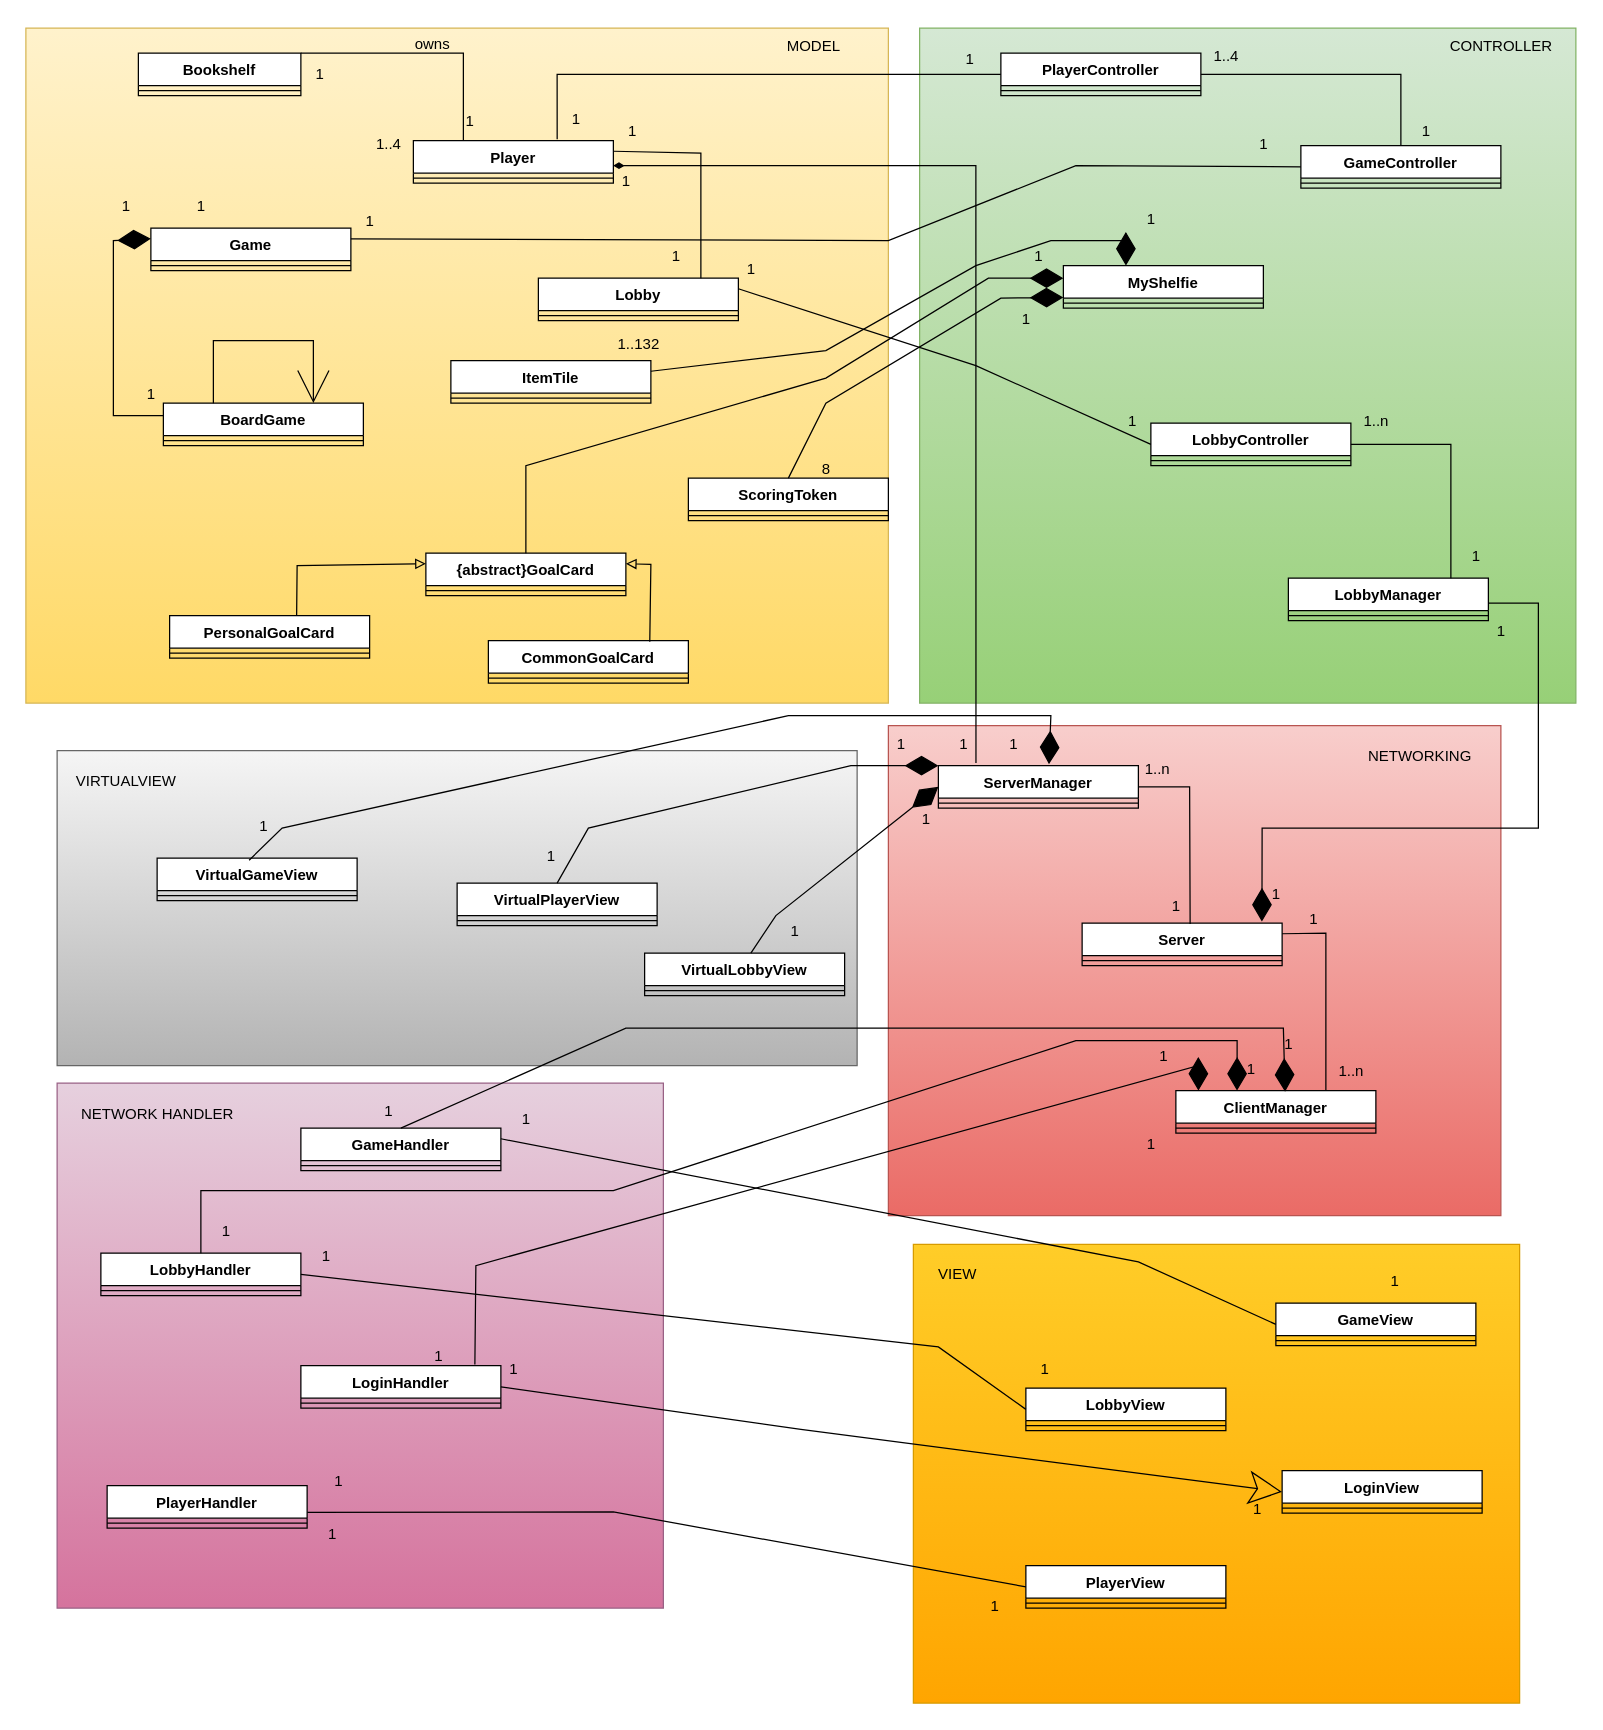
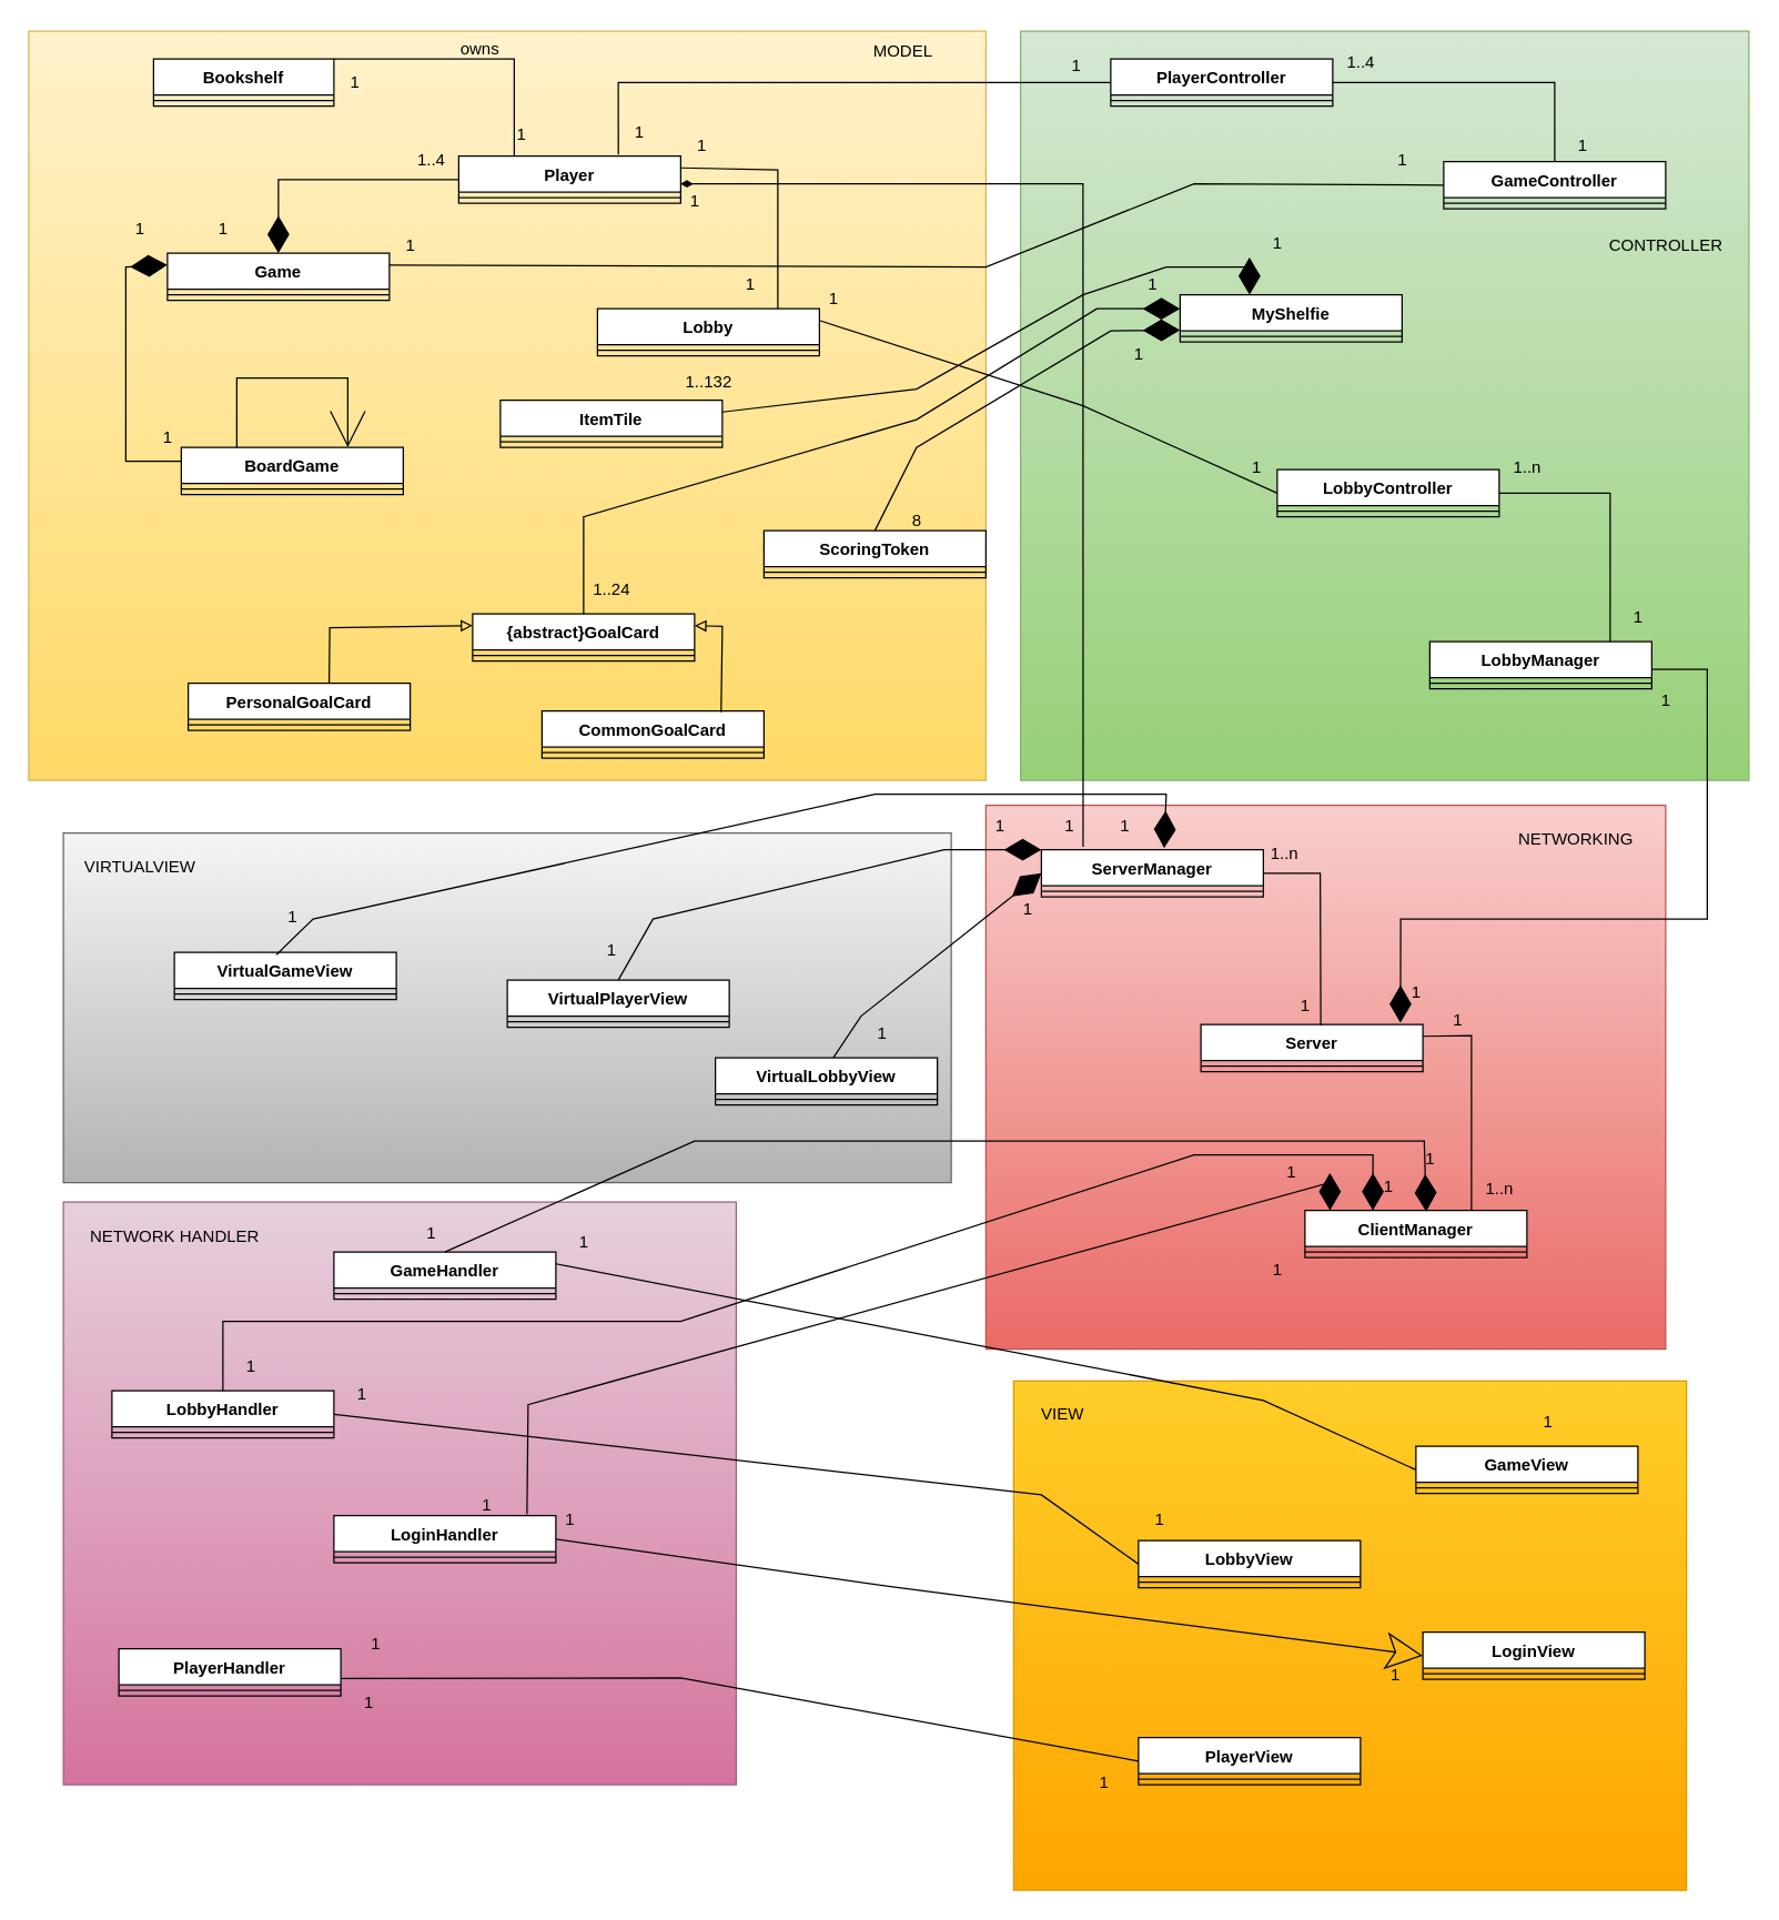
- <mxCell id="151" value="CONTROLLER" style="text;html=1;align=center;verticalAlign=middle;resizable=0;points=[];autosize=1;strokeColor=none;fillColor=none;" vertex="1" parent="1"><mxGeometry x="1145" y="22" width="110" height="30" as="geometry" /></mxCell>
+ <mxCell id="151" value="CONTROLLER" style="text;html=1;align=center;verticalAlign=middle;resizable=0;points=[];autosize=1;strokeColor=none;fillColor=none;" vertex="1" parent="1"><mxGeometry x="1145" y="162" width="110" height="30" as="geometry" /></mxCell>
+ <mxCell id="54" value="" style="endArrow=diamondThin;endFill=1;endSize=24;html=1;rounded=0;exitX=0;exitY=0.5;exitDx=0;exitDy=0;entryX=0.5;entryY=0;entryDx=0;entryDy=0;" edge="1" parent="1" source="12" target="16"><mxGeometry width="160" relative="1" as="geometry"><mxPoint x="240" y="146" as="sourcePoint" /><mxPoint x="425" y="182" as="targetPoint" /><Array as="points"><mxPoint x="200" y="129" /></Array></mxGeometry></mxCell>
+ <mxCell id="77" value="1..24" style="text;html=1;align=center;verticalAlign=middle;resizable=0;points=[];autosize=1;strokeColor=none;fillColor=none;" vertex="1" parent="1"><mxGeometry x="415" y="410" width="50" height="30" as="geometry" /></mxCell>
